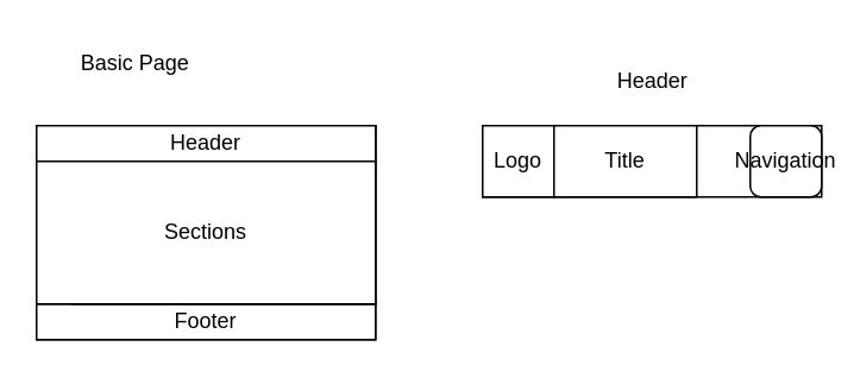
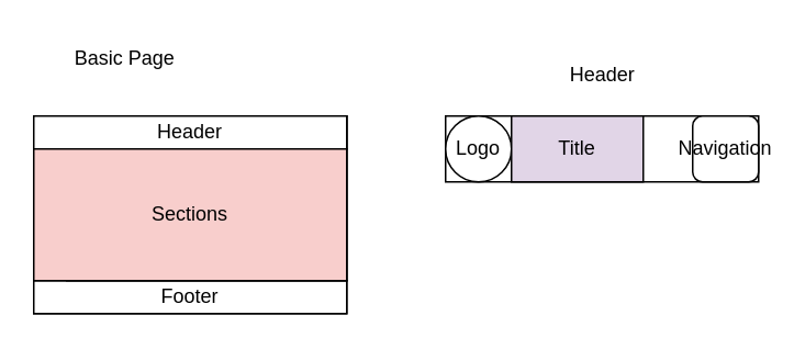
- <mxCell id="11" value="Logo" style="rounded=0;whiteSpace=wrap;html=1;" vertex="1" parent="1"><mxGeometry x="270" y="70" width="40" height="40" as="geometry" /></mxCell>
+ <mxCell id="11" value="Logo" style="ellipse;whiteSpace=wrap;html=1;" vertex="1" parent="1"><mxGeometry x="270" y="70" width="40" height="40" as="geometry" /></mxCell>
- <mxCell id="12" value="Title" style="rounded=0;whiteSpace=wrap;html=1;" vertex="1" parent="1"><mxGeometry x="310" y="70" width="80" height="40" as="geometry" /></mxCell>
+ <mxCell id="12" value="Title" style="rounded=0;whiteSpace=wrap;html=1;fillColor=#e1d5e7;" vertex="1" parent="1"><mxGeometry x="310" y="70" width="80" height="40" as="geometry" /></mxCell>
- <mxCell id="7" value="Sections" style="rounded=0;whiteSpace=wrap;html=1;" parent="1" vertex="1"><mxGeometry x="20" y="90" width="190" height="80" as="geometry" /></mxCell>
+ <mxCell id="7" value="Sections" style="rounded=0;whiteSpace=wrap;html=1;fillColor=#f8cecc;" parent="1" vertex="1"><mxGeometry x="20" y="90" width="190" height="80" as="geometry" /></mxCell>
